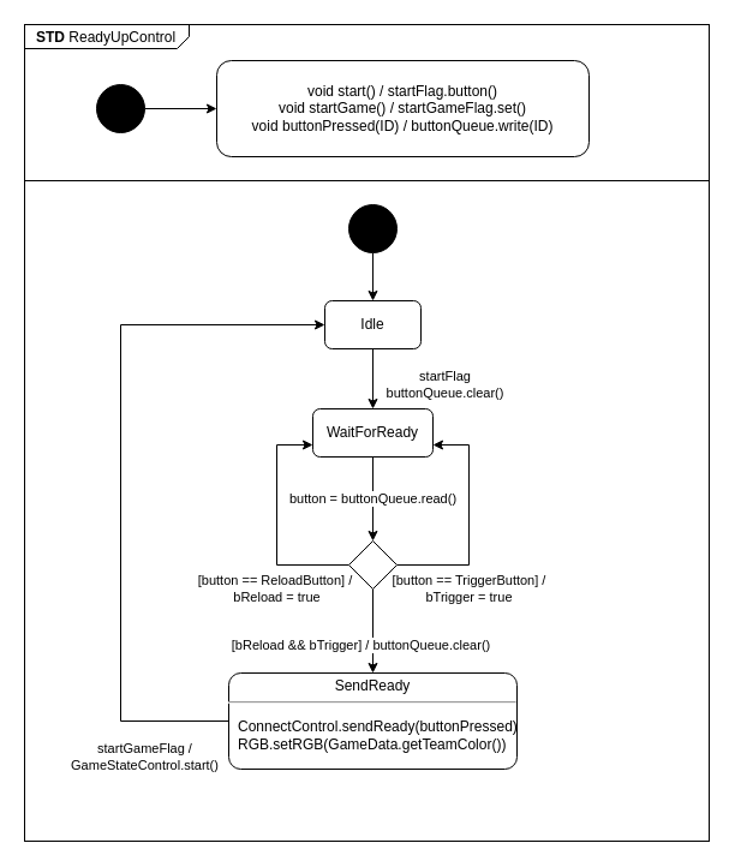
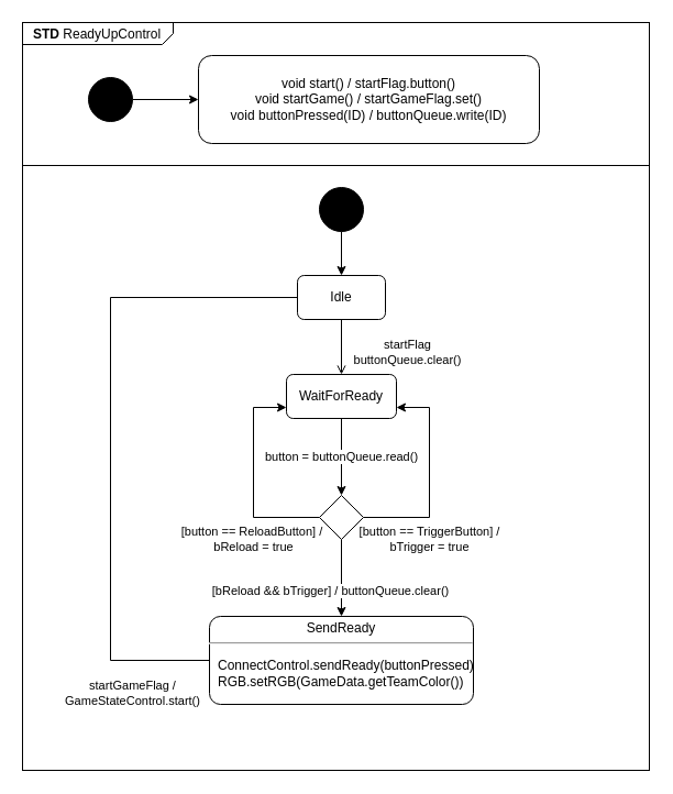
- <mxCell id="18" value="startGameFlag /&lt;br&gt;GameStateControl.start()" style="edgeStyle=orthogonalEdgeStyle;rounded=0;orthogonalLoop=1;jettySize=auto;html=1;" edge="1" parent="1" source="19" target="11"><mxGeometry x="-0.763" y="30" relative="1" as="geometry"><Array as="points"><mxPoint x="100" y="600" /><mxPoint x="100" y="270" /></Array><mxPoint as="offset" /></mxGeometry></mxCell>
+ <mxCell id="18" value="startGameFlag /&lt;br&gt;GameStateControl.start()" style="edgeStyle=orthogonalEdgeStyle;rounded=0;orthogonalLoop=1;jettySize=auto;html=1;endArrow=none;" edge="1" parent="1" source="19" target="11"><mxGeometry x="-0.763" y="30" relative="1" as="geometry"><Array as="points"><mxPoint x="100" y="600" /><mxPoint x="100" y="270" /></Array><mxPoint as="offset" /></mxGeometry></mxCell>
- <mxCell id="10" value="startFlag&lt;br&gt;buttonQueue.clear()" style="edgeStyle=orthogonalEdgeStyle;rounded=0;orthogonalLoop=1;jettySize=auto;html=1;" edge="1" parent="1" source="11" target="13"><mxGeometry x="0.2" y="60" relative="1" as="geometry"><mxPoint as="offset" /></mxGeometry></mxCell>
+ <mxCell id="10" value="startFlag&lt;br&gt;buttonQueue.clear()" style="edgeStyle=orthogonalEdgeStyle;rounded=0;orthogonalLoop=1;jettySize=auto;html=1;endArrow=open;" edge="1" parent="1" source="11" target="13"><mxGeometry x="0.2" y="60" relative="1" as="geometry"><mxPoint as="offset" /></mxGeometry></mxCell>
